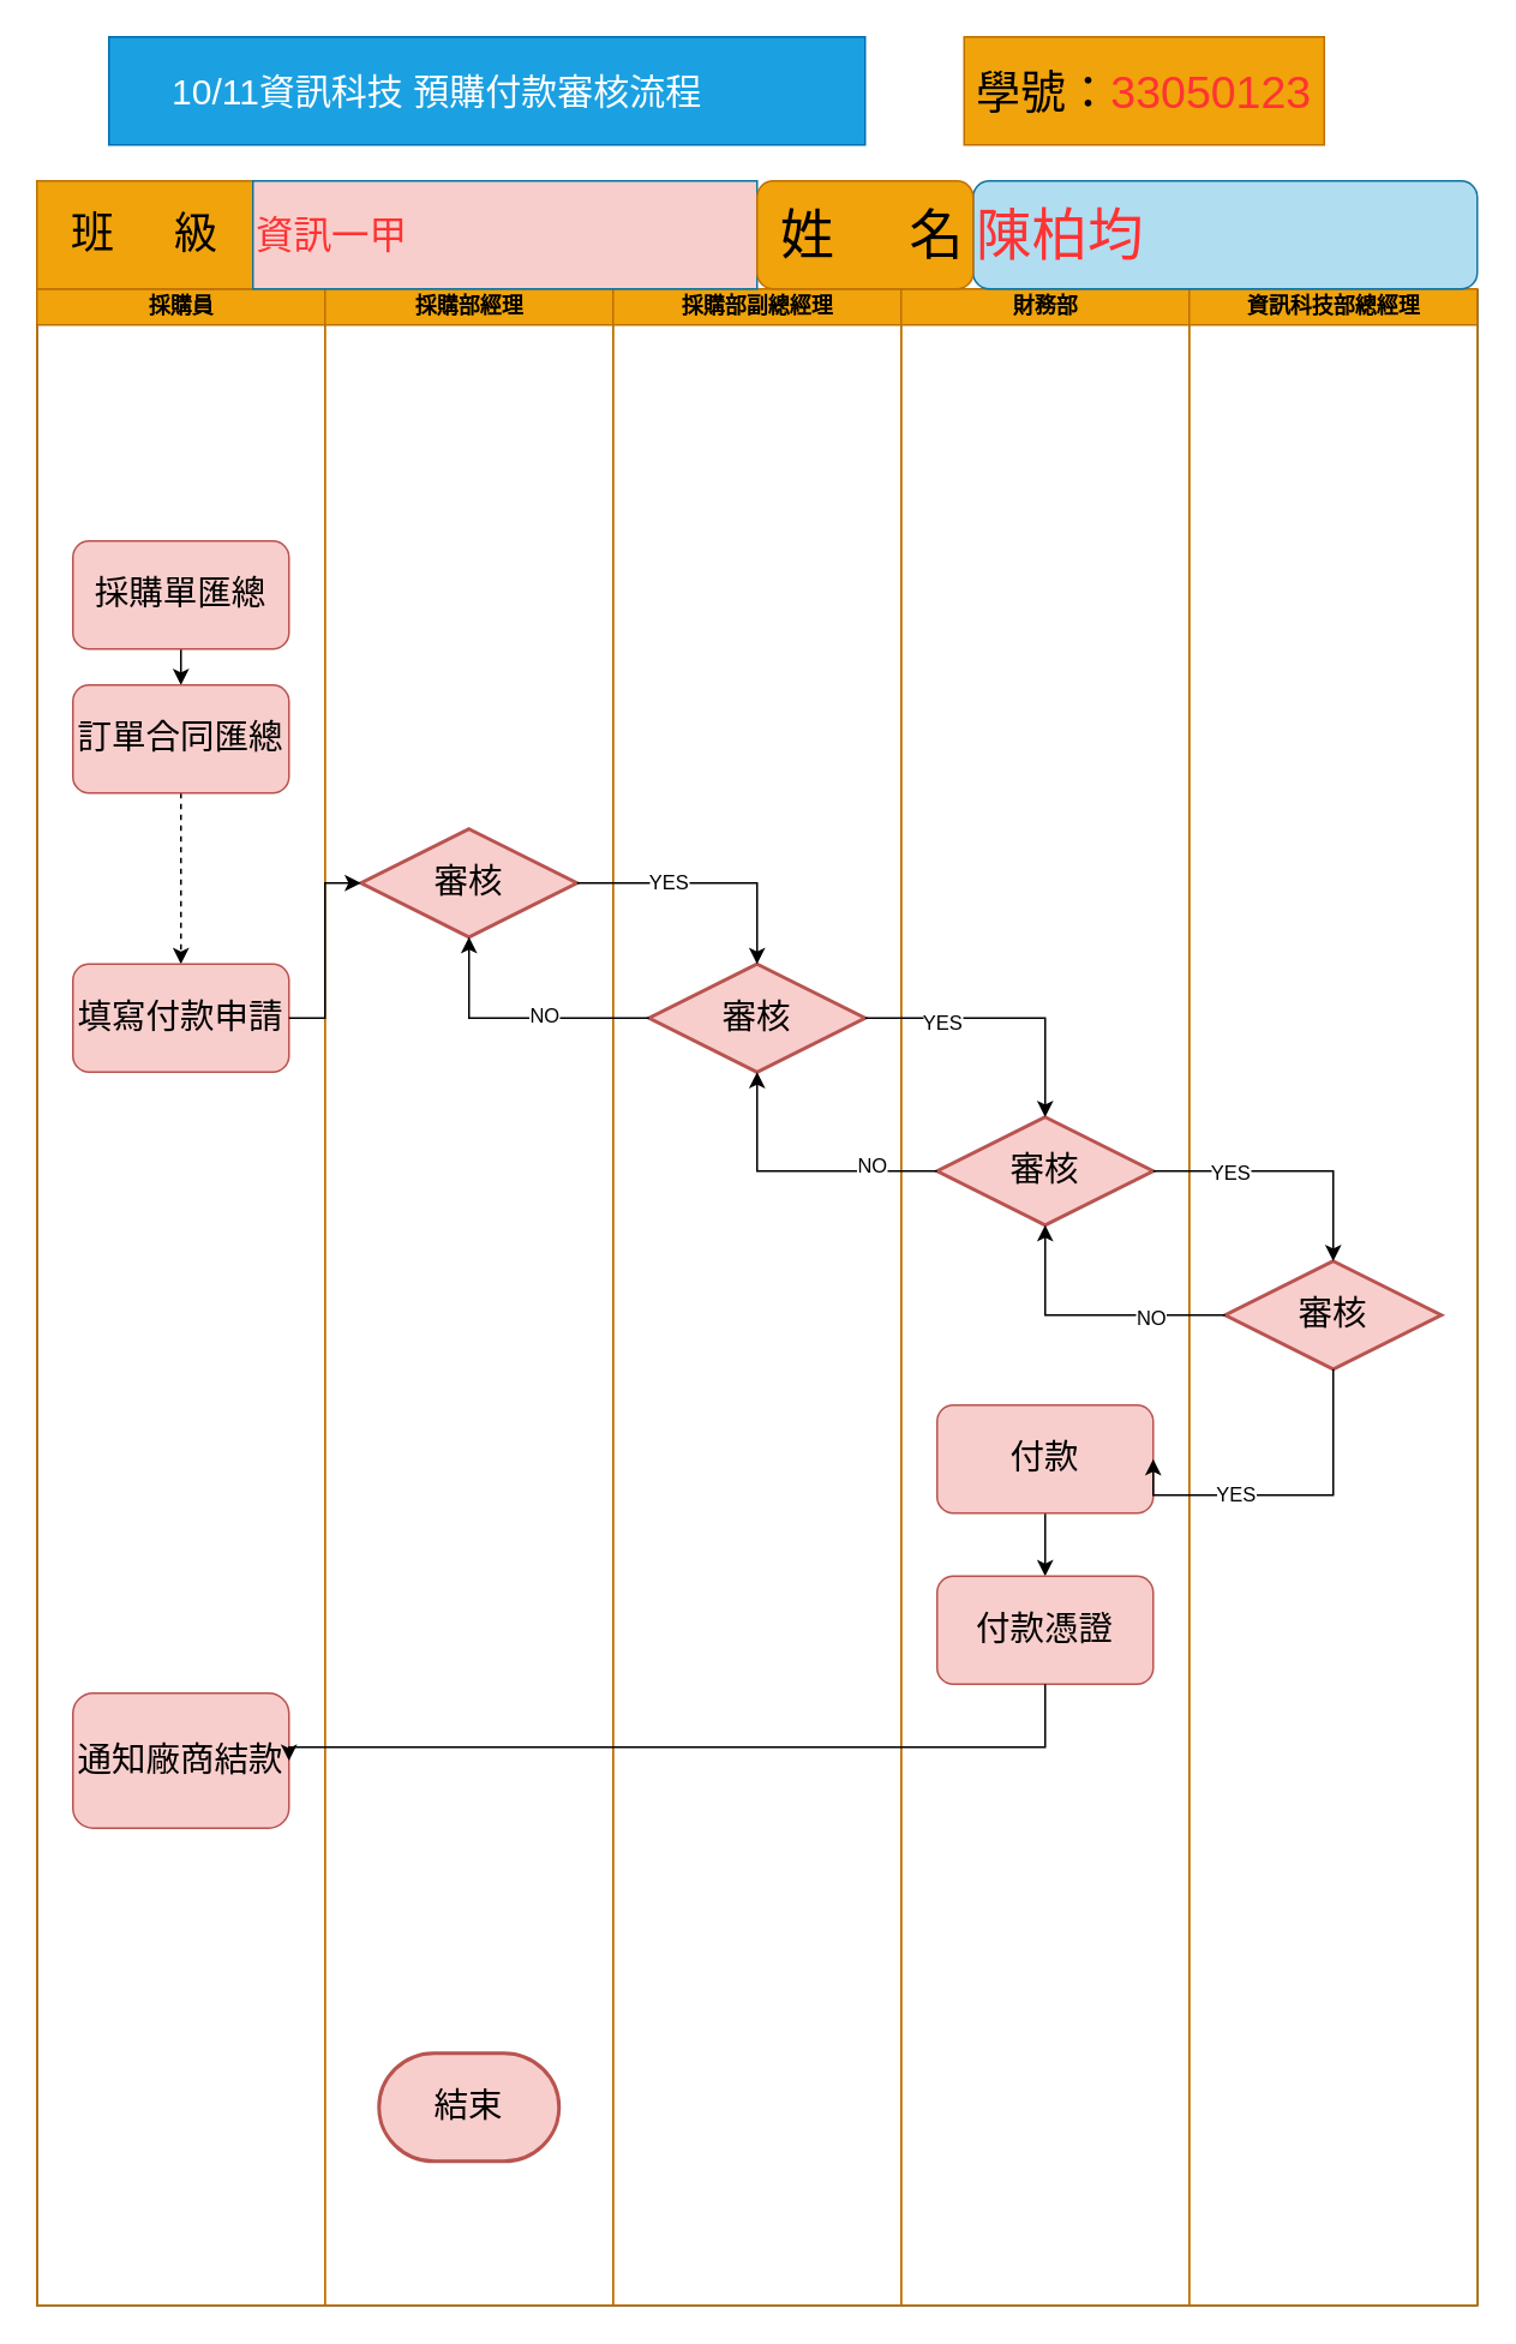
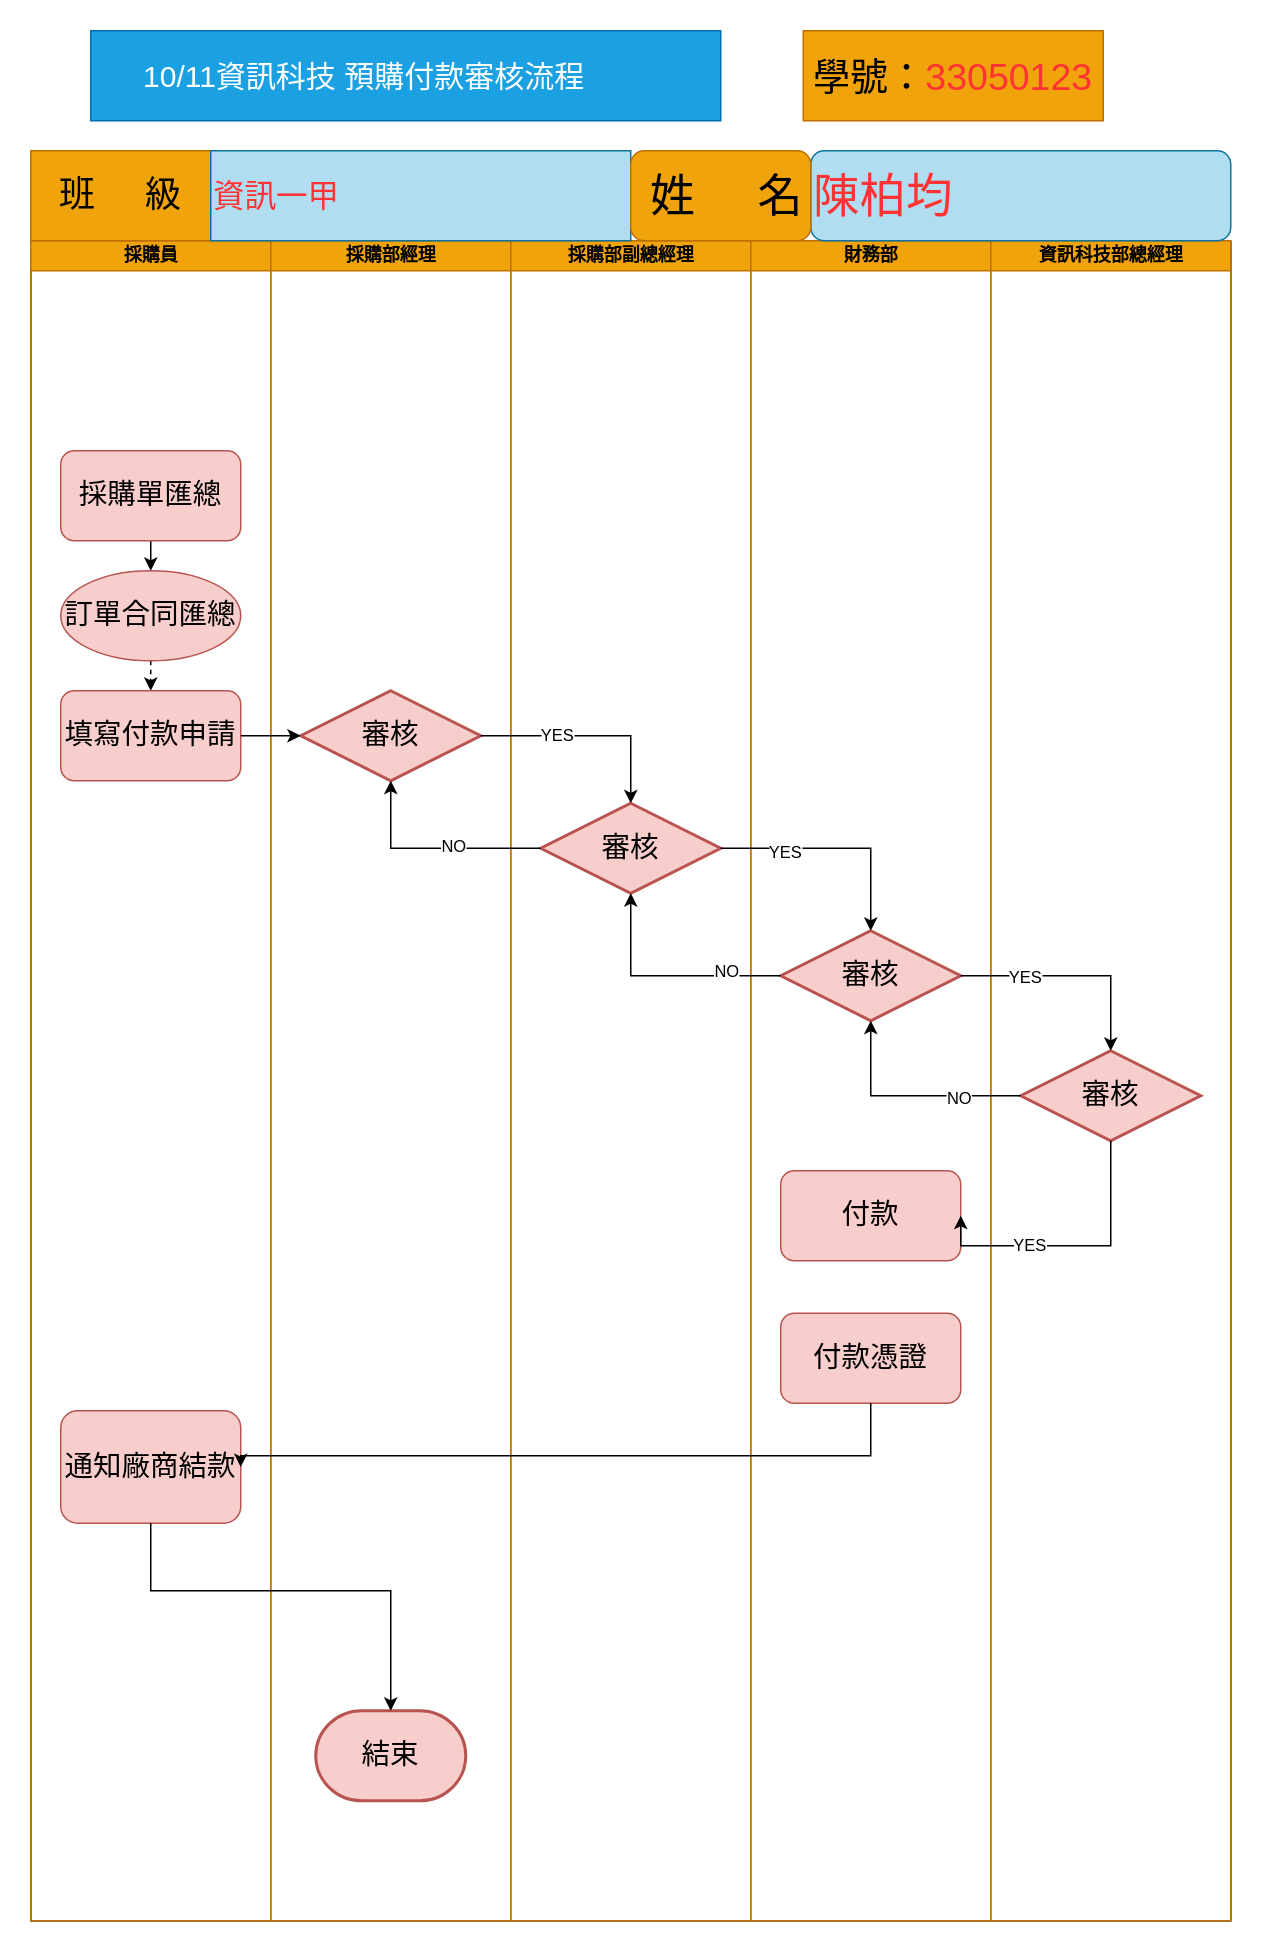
- <mxCell id="40" value="&lt;font style=&quot;font-size: 21px;&quot; color=&quot;#ff3333&quot;&gt;資訊一甲&lt;/font&gt;" style="rounded=0;whiteSpace=wrap;html=1;fillColor=#f8cecc;strokeColor=#10739e;align=left;" vertex="1" parent="1"><mxGeometry x="140" y="100" width="280" height="60" as="geometry" /></mxCell>
+ <mxCell id="40" value="&lt;font style=&quot;font-size: 21px;&quot; color=&quot;#ff3333&quot;&gt;資訊一甲&lt;/font&gt;" style="rounded=0;whiteSpace=wrap;html=1;fillColor=#b1ddf0;strokeColor=#10739e;align=left;" vertex="1" parent="1"><mxGeometry x="140" y="100" width="280" height="60" as="geometry" /></mxCell>
- <mxCell id="7" value="訂單合同匯總" style="rounded=1;whiteSpace=wrap;html=1;fillColor=#f8cecc;strokeColor=#b85450;fontSize=19;" vertex="1" parent="3"><mxGeometry x="20" y="220" width="120" height="60" as="geometry" /></mxCell>
+ <mxCell id="7" value="訂單合同匯總" style="ellipse;whiteSpace=wrap;html=1;fillColor=#f8cecc;strokeColor=#b85450;fontSize=19;" vertex="1" parent="3"><mxGeometry x="20" y="220" width="120" height="60" as="geometry" /></mxCell>
- <mxCell id="8" value="填寫付款申請" style="rounded=1;whiteSpace=wrap;html=1;fillColor=#f8cecc;strokeColor=#b85450;fontSize=19;" vertex="1" parent="3"><mxGeometry x="20" y="375" width="120" height="60" as="geometry" /></mxCell>
+ <mxCell id="8" value="填寫付款申請" style="rounded=1;whiteSpace=wrap;html=1;fillColor=#f8cecc;strokeColor=#b85450;fontSize=19;" vertex="1" parent="3"><mxGeometry x="20" y="300" width="120" height="60" as="geometry" /></mxCell>
- <mxCell id="17" style="edgeStyle=orthogonalEdgeStyle;rounded=0;orthogonalLoop=1;jettySize=auto;html=1;" edge="1" parent="15" source="18" target="19"><mxGeometry relative="1" as="geometry" /></mxCell>
+ <mxCell id="38" style="edgeStyle=orthogonalEdgeStyle;rounded=0;orthogonalLoop=1;jettySize=auto;html=1;entryX=0.5;entryY=0;entryDx=0;entryDy=0;entryPerimeter=0;" edge="1" parent="2" source="9" target="12"><mxGeometry relative="1" as="geometry"><Array as="points"><mxPoint x="80" y="900" /><mxPoint x="240" y="900" /></Array></mxGeometry></mxCell>
